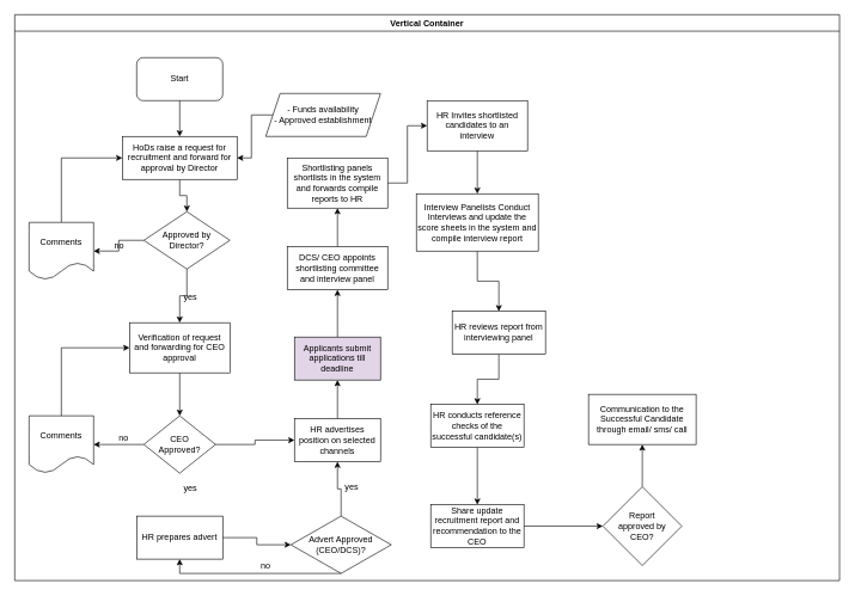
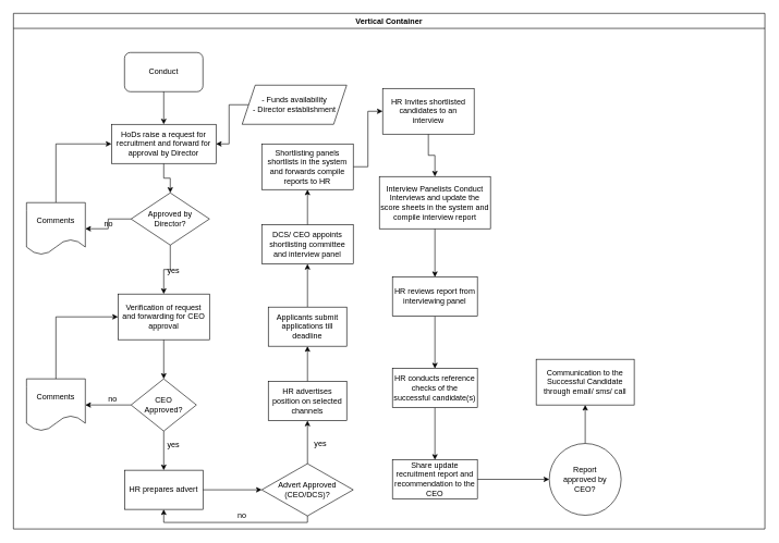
- <mxCell id="3" value="Start" style="rounded=1;whiteSpace=wrap;html=1;" vertex="1" parent="2"><mxGeometry x="170" y="60" width="120" height="60" as="geometry" /></mxCell>
+ <mxCell id="3" value="Conduct" style="rounded=1;whiteSpace=wrap;html=1;" vertex="1" parent="2"><mxGeometry x="170" y="60" width="120" height="60" as="geometry" /></mxCell>
- <mxCell id="8" value="&lt;div&gt;- Funds availability&lt;/div&gt;&lt;div&gt;- Approved establishment&lt;br&gt;&lt;/div&gt;" style="shape=parallelogram;perimeter=parallelogramPerimeter;whiteSpace=wrap;html=1;fixedSize=1;" vertex="1" parent="2"><mxGeometry x="350" y="110" width="160" height="60" as="geometry" /></mxCell>
+ <mxCell id="8" value="&lt;div&gt;- Funds availability&lt;/div&gt;&lt;div&gt;- Director establishment&lt;br&gt;&lt;/div&gt;" style="shape=parallelogram;perimeter=parallelogramPerimeter;whiteSpace=wrap;html=1;fixedSize=1;" vertex="1" parent="2"><mxGeometry x="350" y="110" width="160" height="60" as="geometry" /></mxCell>
- <mxCell id="37" value="HR Invites shortlisted candidates to an interview" style="whiteSpace=wrap;html=1;rounded=0;" vertex="1" parent="2"><mxGeometry x="575" y="120" width="140" height="70" as="geometry" /></mxCell>
+ <mxCell id="37" value="HR Invites shortlisted candidates to an interview" style="whiteSpace=wrap;html=1;rounded=0;" vertex="1" parent="2"><mxGeometry x="565" y="115" width="140" height="70" as="geometry" /></mxCell>
- <mxCell id="41" value="&lt;span lang=&quot;EN-GB&quot;&gt;HR reviews report from interviewing panel&lt;/span&gt;" style="whiteSpace=wrap;html=1;rounded=0;" vertex="1" parent="2"><mxGeometry x="610" y="414" width="130" height="60" as="geometry" /></mxCell>
+ <mxCell id="41" value="&lt;span lang=&quot;EN-GB&quot;&gt;HR reviews report from interviewing panel&lt;/span&gt;" style="whiteSpace=wrap;html=1;rounded=0;" vertex="1" parent="2"><mxGeometry x="580" y="404" width="130" height="60" as="geometry" /></mxCell>
- <mxCell id="29" value="Applicants submit applications till deadline" style="whiteSpace=wrap;html=1;rounded=0;fillColor=#e1d5e7;" vertex="1" parent="2"><mxGeometry x="390" y="450" width="120" height="60" as="geometry" /></mxCell>
+ <mxCell id="29" value="Applicants submit applications till deadline" style="whiteSpace=wrap;html=1;rounded=0;" vertex="1" parent="2"><mxGeometry x="390" y="450" width="120" height="60" as="geometry" /></mxCell>
- <mxCell id="17" value="" style="edgeStyle=orthogonalEdgeStyle;rounded=0;orthogonalLoop=1;jettySize=auto;html=1;" edge="1" parent="2" source="19" target="27"><mxGeometry relative="1" as="geometry" /></mxCell>
+ <mxCell id="17" value="" style="edgeStyle=orthogonalEdgeStyle;rounded=0;orthogonalLoop=1;jettySize=auto;html=1;" edge="1" parent="2" source="19" target="21"><mxGeometry relative="1" as="geometry" /></mxCell>
- <mxCell id="47" value="&lt;div&gt;Report &lt;br&gt;&lt;/div&gt;&lt;div&gt;approved by &lt;br&gt;&lt;/div&gt;&lt;div&gt;CEO?&lt;/div&gt;" style="rhombus;whiteSpace=wrap;html=1;rounded=0;" vertex="1" parent="2"><mxGeometry x="820" y="659" width="110" height="110" as="geometry" /></mxCell>
+ <mxCell id="47" value="&lt;div&gt;Report &lt;br&gt;&lt;/div&gt;&lt;div&gt;approved by &lt;br&gt;&lt;/div&gt;&lt;div&gt;CEO?&lt;/div&gt;" style="ellipse;whiteSpace=wrap;html=1;" vertex="1" parent="2"><mxGeometry x="820" y="659" width="110" height="110" as="geometry" /></mxCell>
- <mxCell id="25" value="Advert Approved (CEO/DCS)?" style="rhombus;whiteSpace=wrap;html=1;rounded=0;" vertex="1" parent="2"><mxGeometry x="385" y="700" width="140" height="80" as="geometry" /></mxCell>
+ <mxCell id="25" value="Advert Approved (CEO/DCS)?" style="rhombus;whiteSpace=wrap;html=1;rounded=0;" vertex="1" parent="2"><mxGeometry x="380" y="690" width="140" height="80" as="geometry" /></mxCell>
